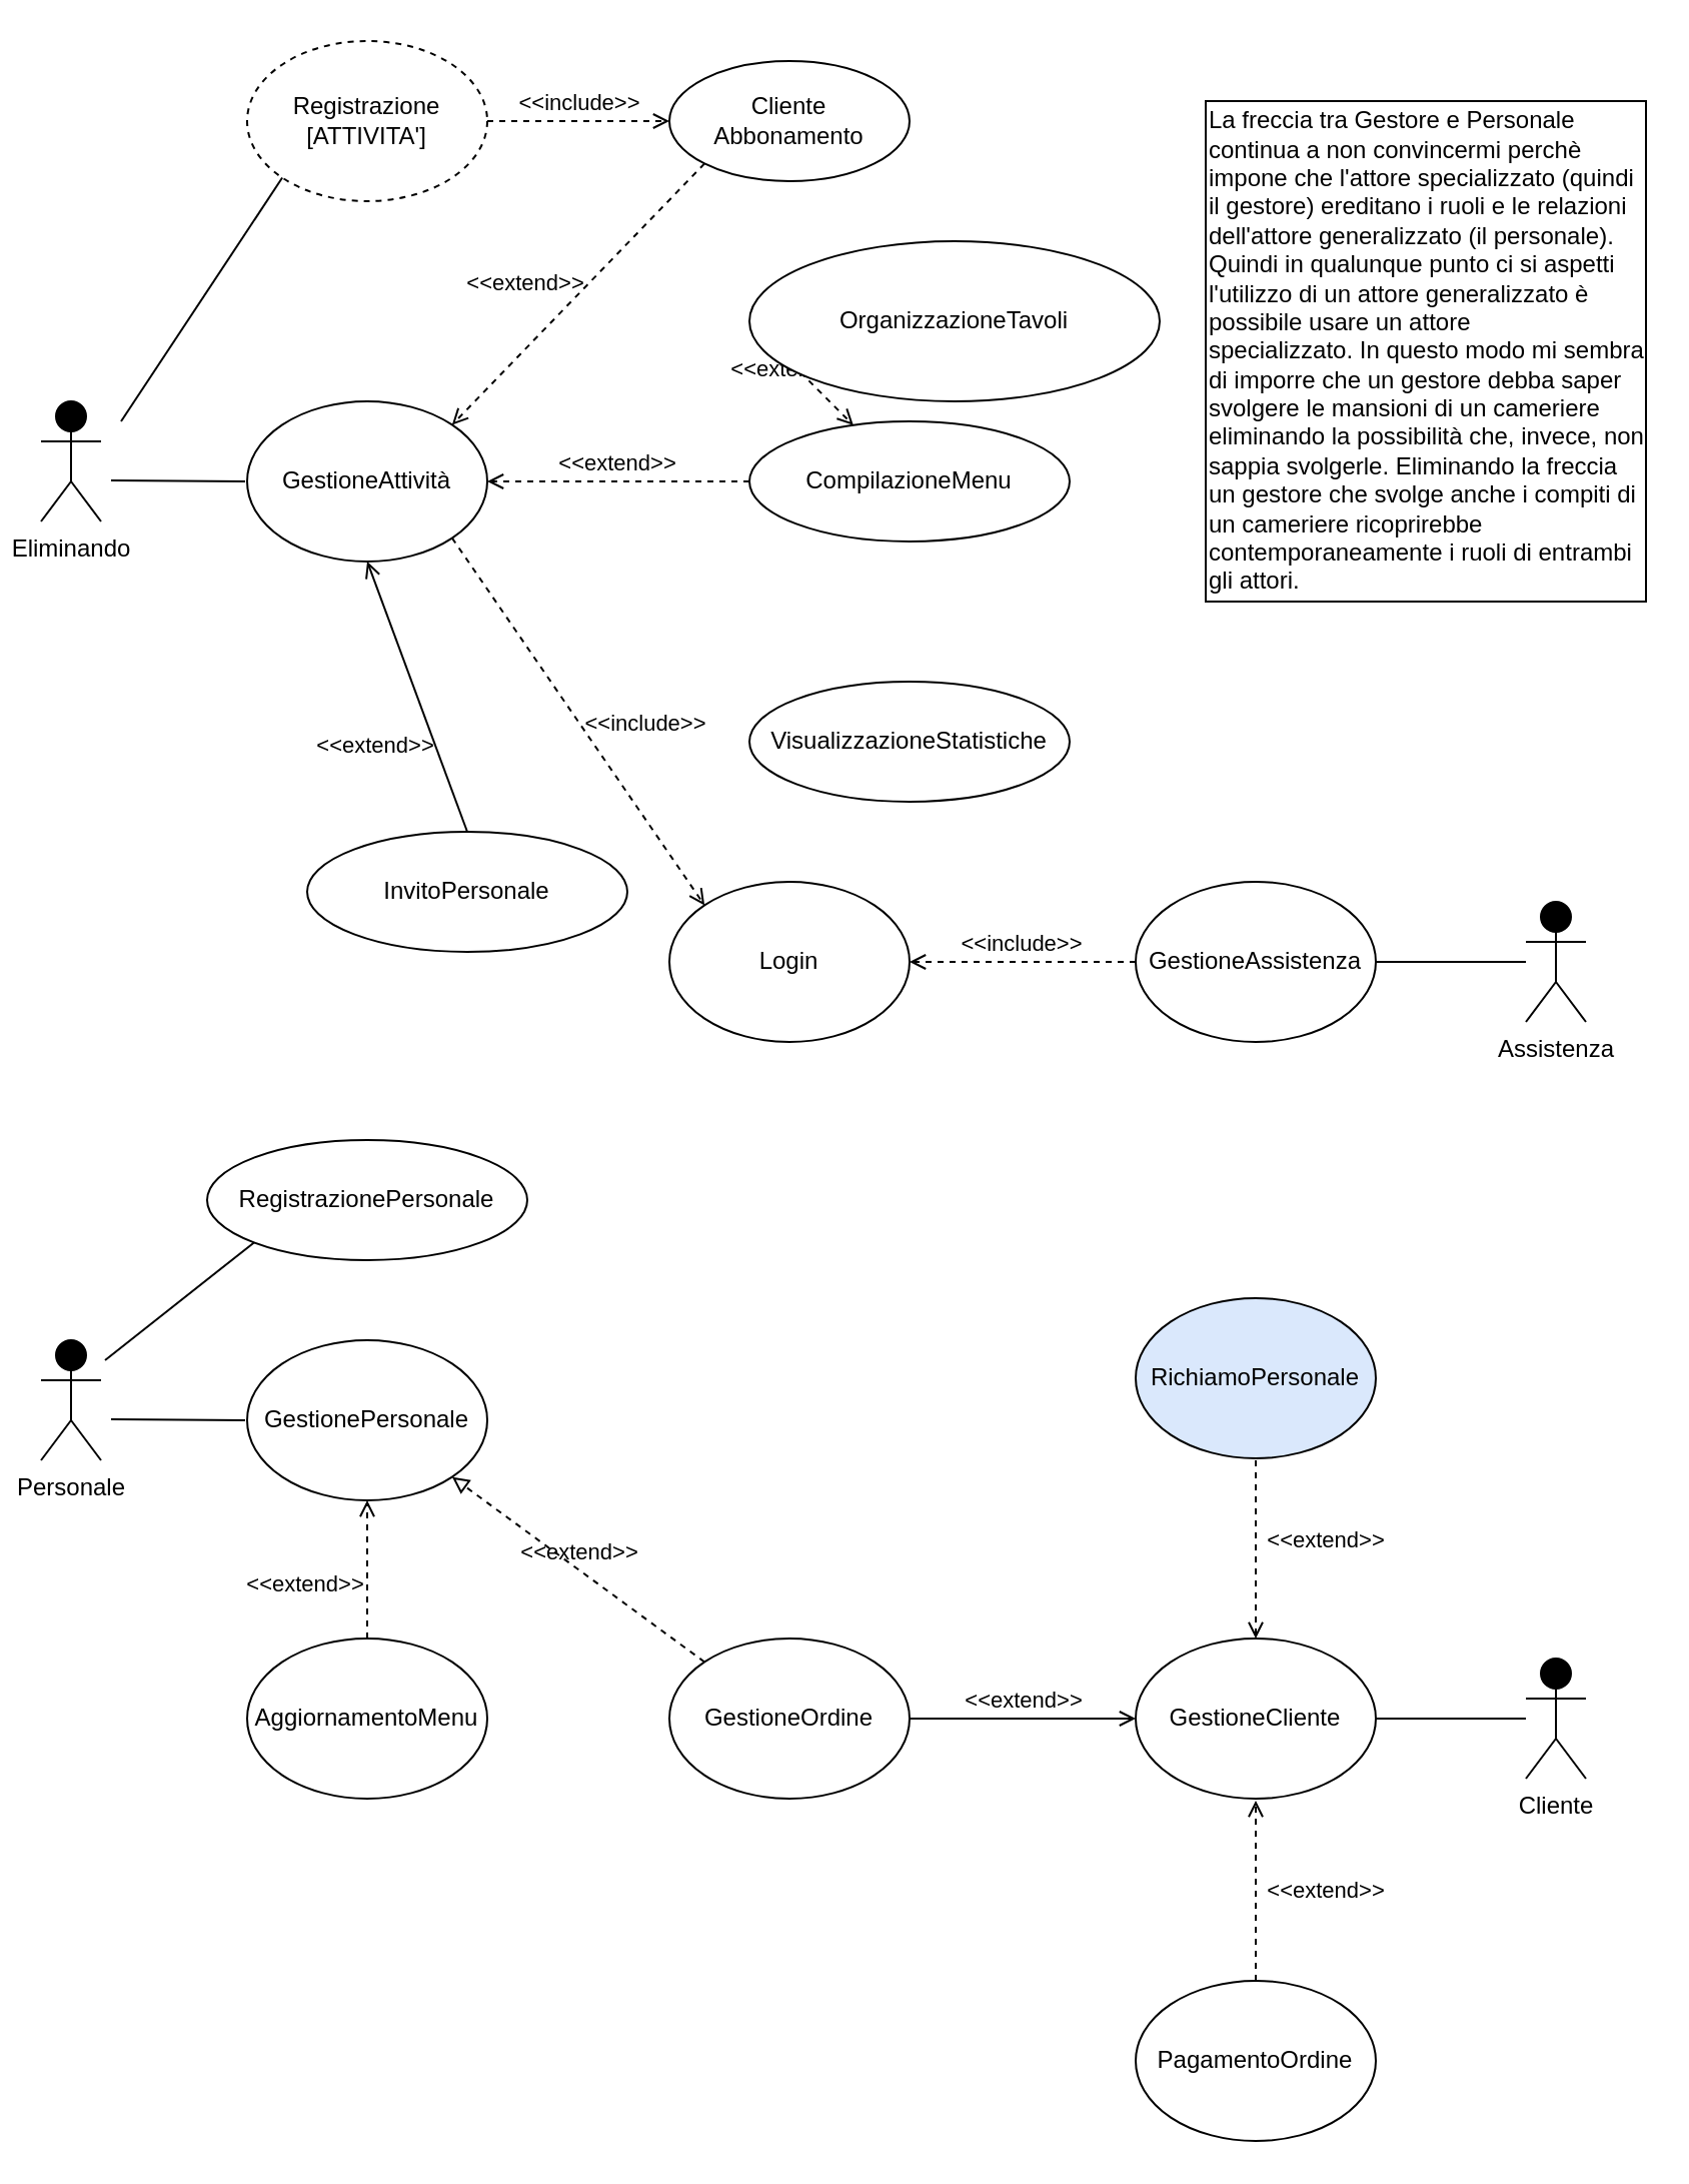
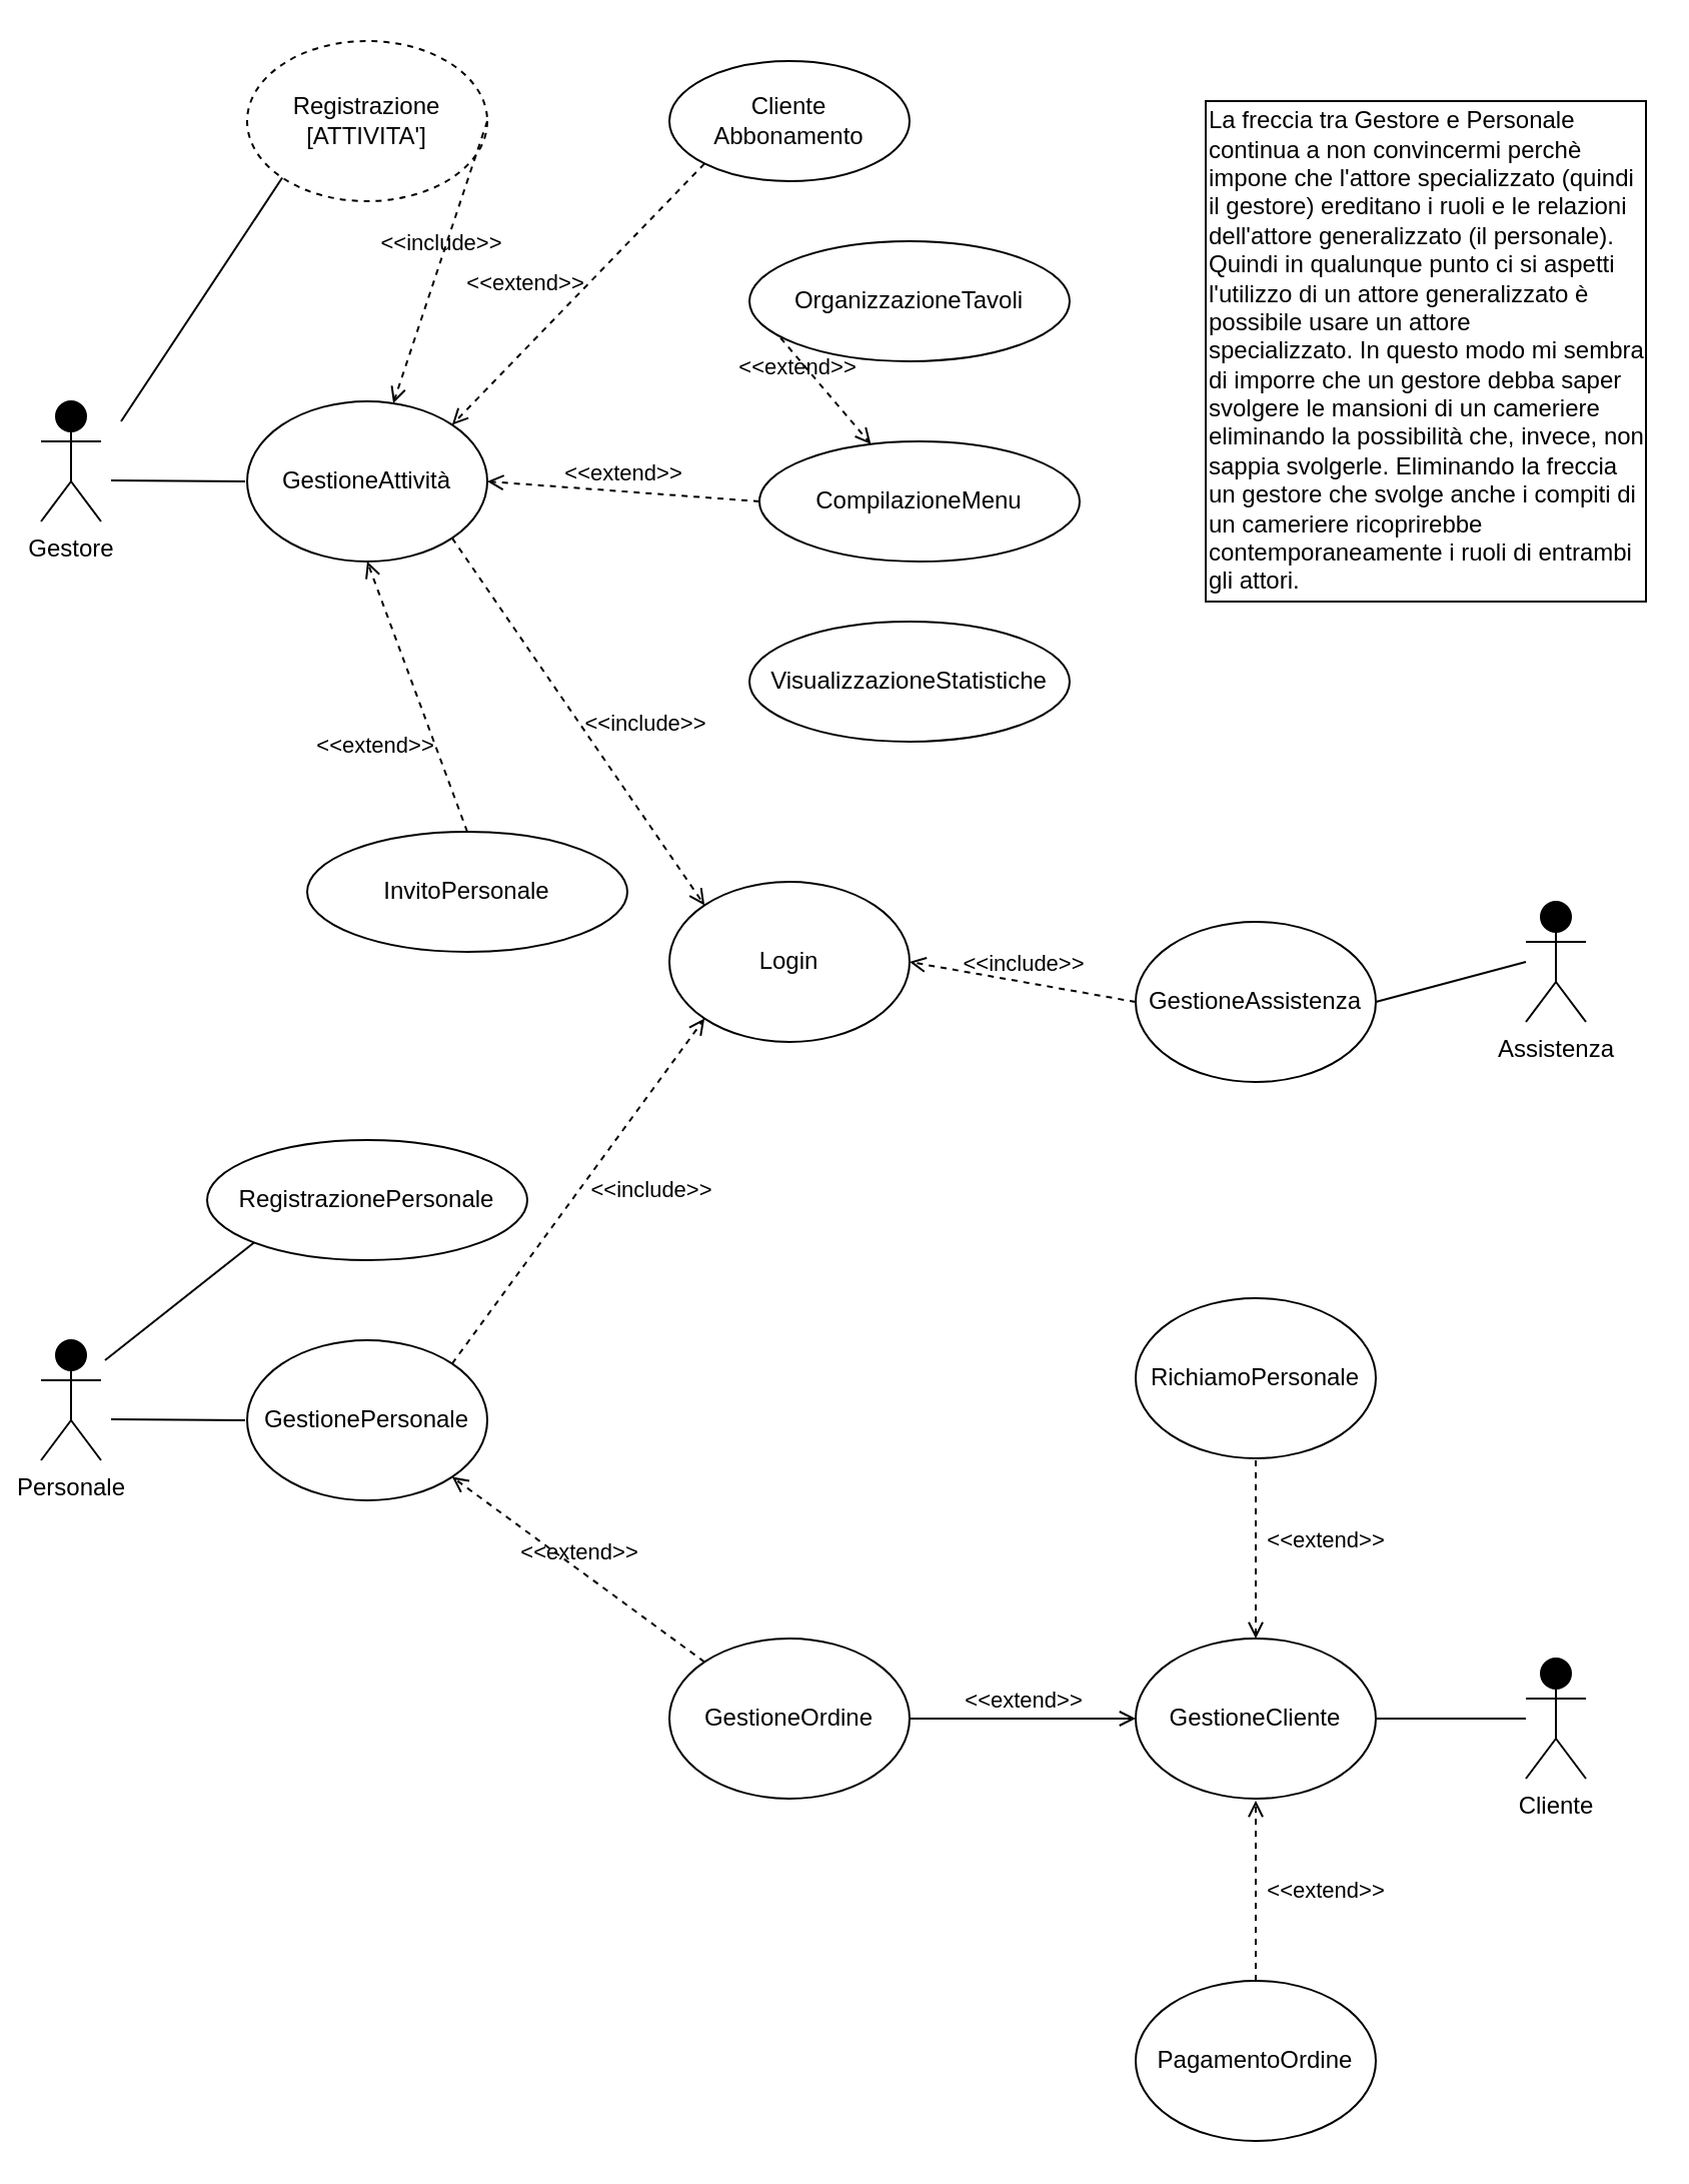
- <mxCell id="8" value="&amp;lt;&amp;lt;include&amp;gt;&amp;gt;" style="html=1;verticalAlign=bottom;labelBackgroundColor=none;endArrow=open;endFill=0;dashed=1;rounded=0;exitX=1;exitY=0.5;exitDx=0;exitDy=0;" parent="1" source="5" target="6" edge="1"><mxGeometry width="160" relative="1" as="geometry"><mxPoint x="263" y="400" as="sourcePoint" /><mxPoint x="373" y="0" as="targetPoint" /></mxGeometry></mxCell>
+ <mxCell id="8" value="&amp;lt;&amp;lt;include&amp;gt;&amp;gt;" style="html=1;verticalAlign=bottom;labelBackgroundColor=none;endArrow=open;endFill=0;dashed=1;rounded=0;exitX=1;exitY=0.5;exitDx=0;exitDy=0;" parent="1" source="5" target="3" edge="1"><mxGeometry width="160" relative="1" as="geometry"><mxPoint x="263" y="400" as="sourcePoint" /><mxPoint x="373" y="0" as="targetPoint" /></mxGeometry></mxCell>
- <mxCell id="15" value="OrganizzazioneTavoli" style="ellipse;whiteSpace=wrap;html=1;fillColor=#FFFFFF;" parent="1" vertex="1"><mxGeometry x="374" y="120" width="205" height="80" as="geometry" /></mxCell>
+ <mxCell id="15" value="OrganizzazioneTavoli" style="ellipse;whiteSpace=wrap;html=1;fillColor=#FFFFFF;" parent="1" vertex="1"><mxGeometry x="374" y="120" width="160" height="60" as="geometry" /></mxCell>
- <mxCell id="16" value="CompilazioneMenu" style="ellipse;whiteSpace=wrap;html=1;fillColor=#FFFFFF;" parent="1" vertex="1"><mxGeometry x="374" y="210" width="160" height="60" as="geometry" /></mxCell>
+ <mxCell id="16" value="CompilazioneMenu" style="ellipse;whiteSpace=wrap;html=1;fillColor=#FFFFFF;" parent="1" vertex="1"><mxGeometry x="379" y="220" width="160" height="60" as="geometry" /></mxCell>
- <mxCell id="2" value="Eliminando" style="shape=umlActor;html=1;verticalLabelPosition=bottom;verticalAlign=top;align=center;fillColor=#000000;" parent="1" vertex="1"><mxGeometry x="20" y="200" width="30" height="60" as="geometry" /></mxCell>
+ <mxCell id="2" value="Gestore" style="shape=umlActor;html=1;verticalLabelPosition=bottom;verticalAlign=top;align=center;fillColor=#000000;" parent="1" vertex="1"><mxGeometry x="20" y="200" width="30" height="60" as="geometry" /></mxCell>
- <mxCell id="13" value="&amp;lt;&amp;lt;extend&amp;gt;&amp;gt;" style="html=1;verticalAlign=bottom;labelBackgroundColor=none;endArrow=open;endFill=0;dashed=0;rounded=0;entryX=0.5;entryY=1;entryDx=0;entryDy=0;exitX=0.5;exitY=0;exitDx=0;exitDy=0;" parent="1" source="18" target="3" edge="1"><mxGeometry x="-0.333" y="31" width="160" relative="1" as="geometry"><mxPoint x="183" y="360" as="sourcePoint" /><mxPoint x="393" y="320" as="targetPoint" /><mxPoint as="offset" /></mxGeometry></mxCell>
+ <mxCell id="13" value="&amp;lt;&amp;lt;extend&amp;gt;&amp;gt;" style="html=1;verticalAlign=bottom;labelBackgroundColor=none;endArrow=open;endFill=0;dashed=1;rounded=0;entryX=0.5;entryY=1;entryDx=0;entryDy=0;exitX=0.5;exitY=0;exitDx=0;exitDy=0;" parent="1" source="18" target="3" edge="1"><mxGeometry x="-0.333" y="31" width="160" relative="1" as="geometry"><mxPoint x="183" y="360" as="sourcePoint" /><mxPoint x="393" y="320" as="targetPoint" /><mxPoint as="offset" /></mxGeometry></mxCell>
- <mxCell id="12" value="VisualizzazioneStatistiche" style="ellipse;whiteSpace=wrap;html=1;fillColor=#FFFFFF;" parent="1" vertex="1"><mxGeometry x="374" y="340" width="160" height="60" as="geometry" /></mxCell>
+ <mxCell id="12" value="VisualizzazioneStatistiche" style="ellipse;whiteSpace=wrap;html=1;fillColor=#FFFFFF;" parent="1" vertex="1"><mxGeometry x="374" y="310" width="160" height="60" as="geometry" /></mxCell>
- <mxCell id="20" value="GestioneAssistenza" style="ellipse;whiteSpace=wrap;html=1;fillColor=#FFFFFF;" parent="1" vertex="1"><mxGeometry x="567" y="440" width="120" height="80" as="geometry" /></mxCell>
+ <mxCell id="20" value="GestioneAssistenza" style="ellipse;whiteSpace=wrap;html=1;fillColor=#FFFFFF;" parent="1" vertex="1"><mxGeometry x="567" y="460" width="120" height="80" as="geometry" /></mxCell>
+ <mxCell id="28" value="&amp;lt;&amp;lt;include&amp;gt;&amp;gt;" style="html=1;verticalAlign=bottom;labelBackgroundColor=none;endArrow=open;endFill=0;dashed=1;rounded=0;exitX=1;exitY=0;exitDx=0;exitDy=0;entryX=0;entryY=1;entryDx=0;entryDy=0;" parent="1" source="26" target="9" edge="1"><mxGeometry x="0.132" y="-35" width="160" relative="1" as="geometry"><mxPoint x="252" y="520" as="sourcePoint" /><mxPoint x="412" y="520" as="targetPoint" /><mxPoint y="-1" as="offset" /></mxGeometry></mxCell>
- <mxCell id="35" value="RichiamoPersonale" style="ellipse;whiteSpace=wrap;html=1;fillColor=#dae8fc;" vertex="1" parent="1"><mxGeometry x="567" y="648" width="120" height="80" as="geometry" /></mxCell>
+ <mxCell id="35" value="RichiamoPersonale" style="ellipse;whiteSpace=wrap;html=1;fillColor=#FFFFFF;" vertex="1" parent="1"><mxGeometry x="567" y="648" width="120" height="80" as="geometry" /></mxCell>
- <mxCell id="39" value="&amp;lt;&amp;lt;extend&amp;gt;&amp;gt;" style="html=1;verticalAlign=bottom;labelBackgroundColor=none;endArrow=block;endFill=0;dashed=1;rounded=0;exitX=0;exitY=0;exitDx=0;exitDy=0;entryX=1;entryY=1;entryDx=0;entryDy=0;" edge="1" parent="1" source="37" target="26"><mxGeometry width="160" relative="1" as="geometry"><mxPoint x="312" y="740" as="sourcePoint" /><mxPoint x="472" y="740" as="targetPoint" /></mxGeometry></mxCell>
+ <mxCell id="39" value="&amp;lt;&amp;lt;extend&amp;gt;&amp;gt;" style="html=1;verticalAlign=bottom;labelBackgroundColor=none;endArrow=open;endFill=0;dashed=1;rounded=0;exitX=0;exitY=0;exitDx=0;exitDy=0;entryX=1;entryY=1;entryDx=0;entryDy=0;" edge="1" parent="1" source="37" target="26"><mxGeometry width="160" relative="1" as="geometry"><mxPoint x="312" y="740" as="sourcePoint" /><mxPoint x="472" y="740" as="targetPoint" /></mxGeometry></mxCell>
- <mxCell id="41" value="&amp;lt;&amp;lt;extend&amp;gt;&amp;gt;" style="html=1;verticalAlign=bottom;labelBackgroundColor=none;endArrow=open;endFill=0;dashed=1;rounded=0;entryX=0.5;entryY=1;entryDx=0;entryDy=0;exitX=0.5;exitY=0;exitDx=0;exitDy=0;" edge="1" parent="1" source="40" target="26"><mxGeometry x="-0.478" y="31" width="160" relative="1" as="geometry"><mxPoint x="312" y="740" as="sourcePoint" /><mxPoint x="472" y="740" as="targetPoint" /><mxPoint as="offset" /></mxGeometry></mxCell>
- <mxCell id="40" value="AggiornamentoMenu" style="ellipse;whiteSpace=wrap;html=1;fillColor=#FFFFFF;" vertex="1" parent="1"><mxGeometry x="123" y="818" width="120" height="80" as="geometry" /></mxCell>
